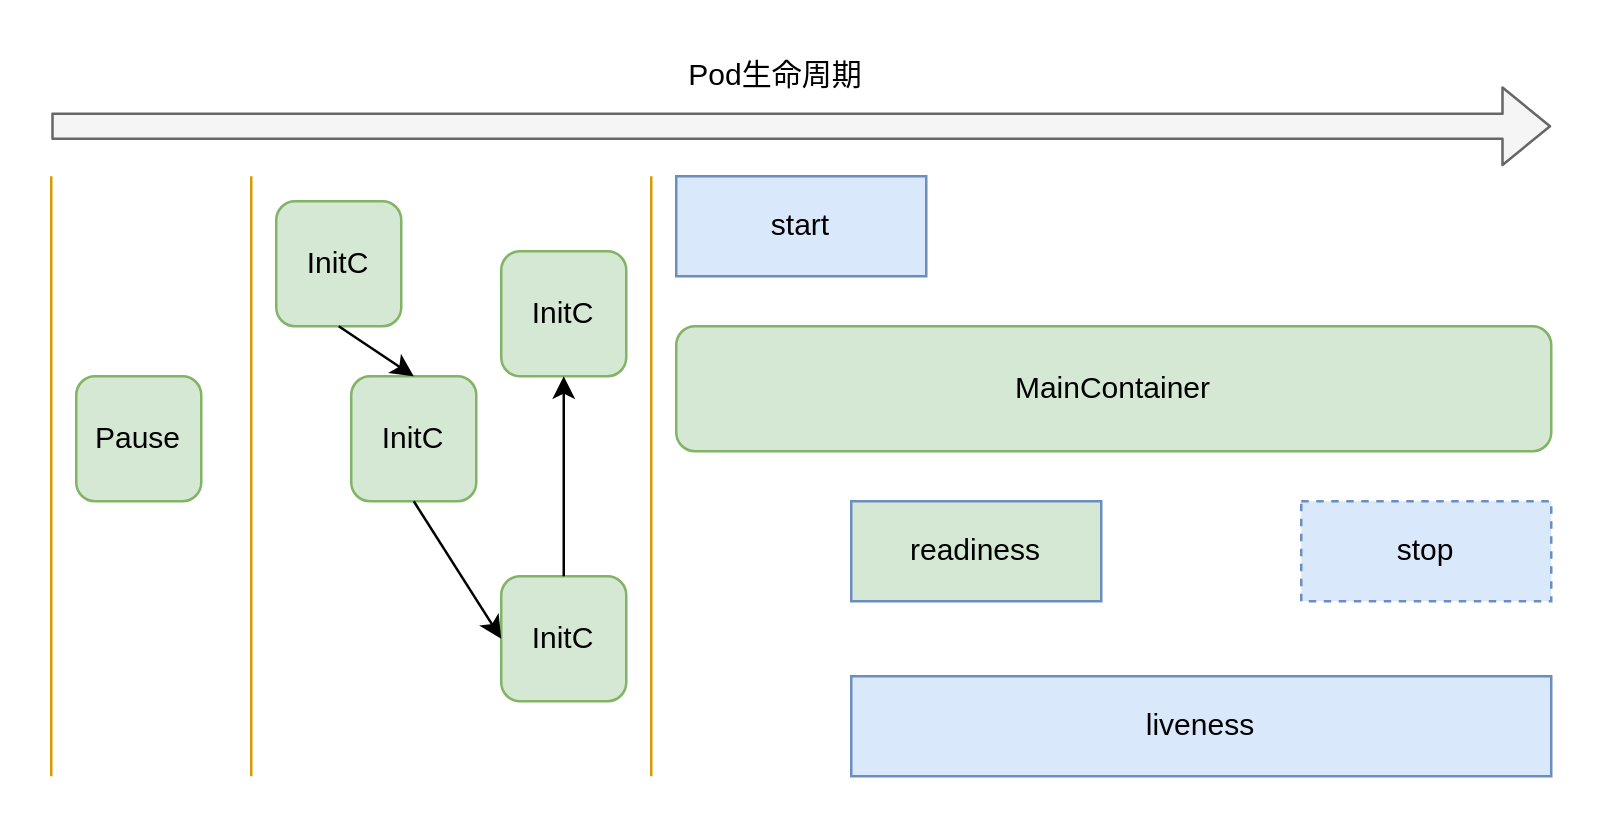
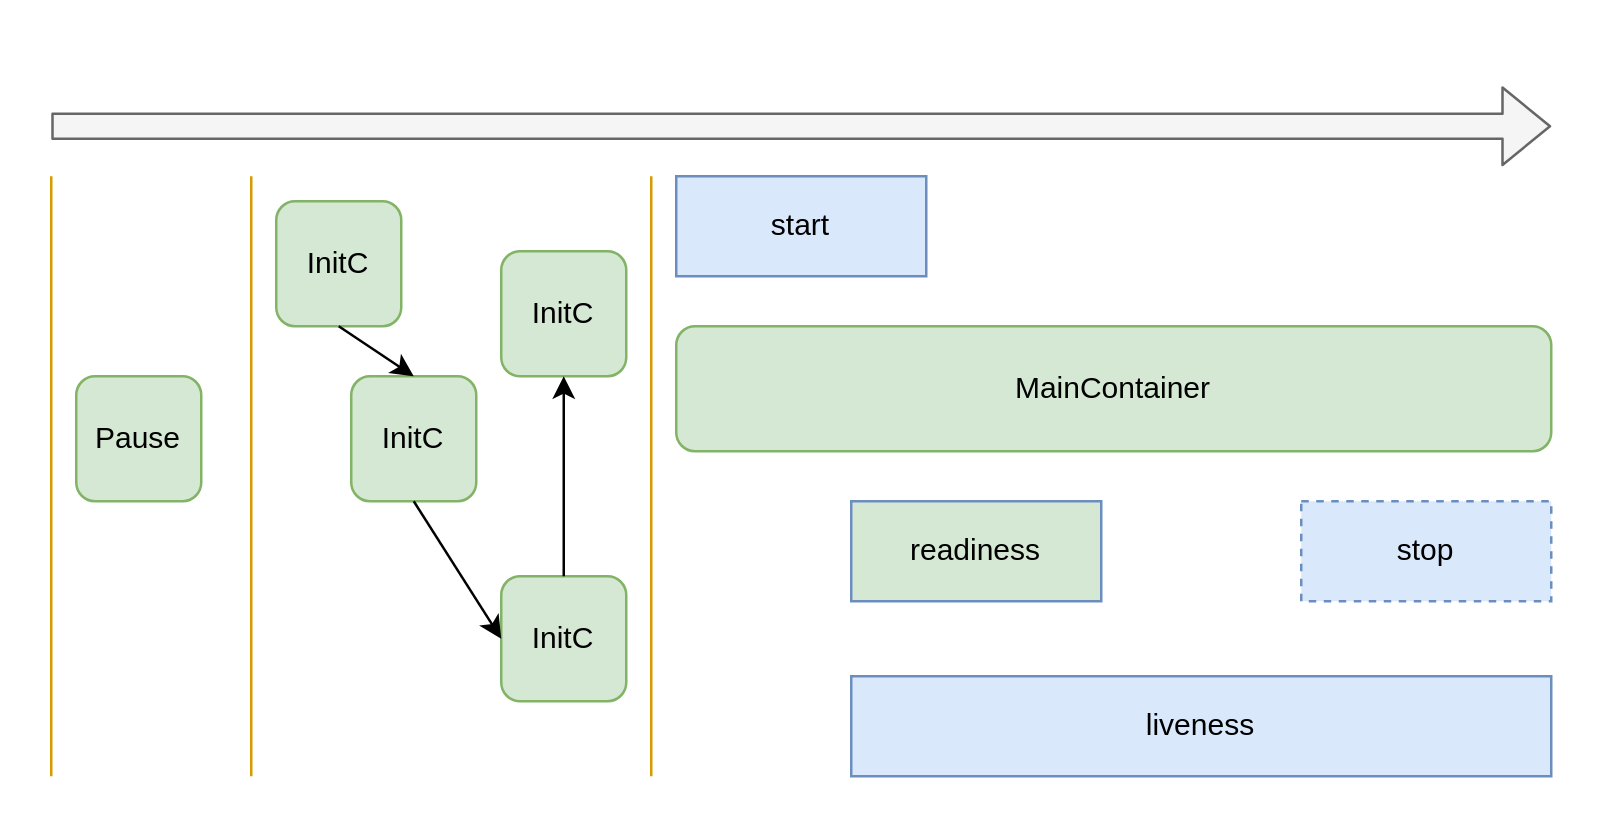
- <mxCell id="10" value="Pod生命周期" style="text;html=1;strokeColor=none;fillColor=none;align=center;verticalAlign=middle;whiteSpace=wrap;rounded=0;" vertex="1" parent="1"><mxGeometry x="220" y="20" width="180" height="20" as="geometry" /></mxCell>
